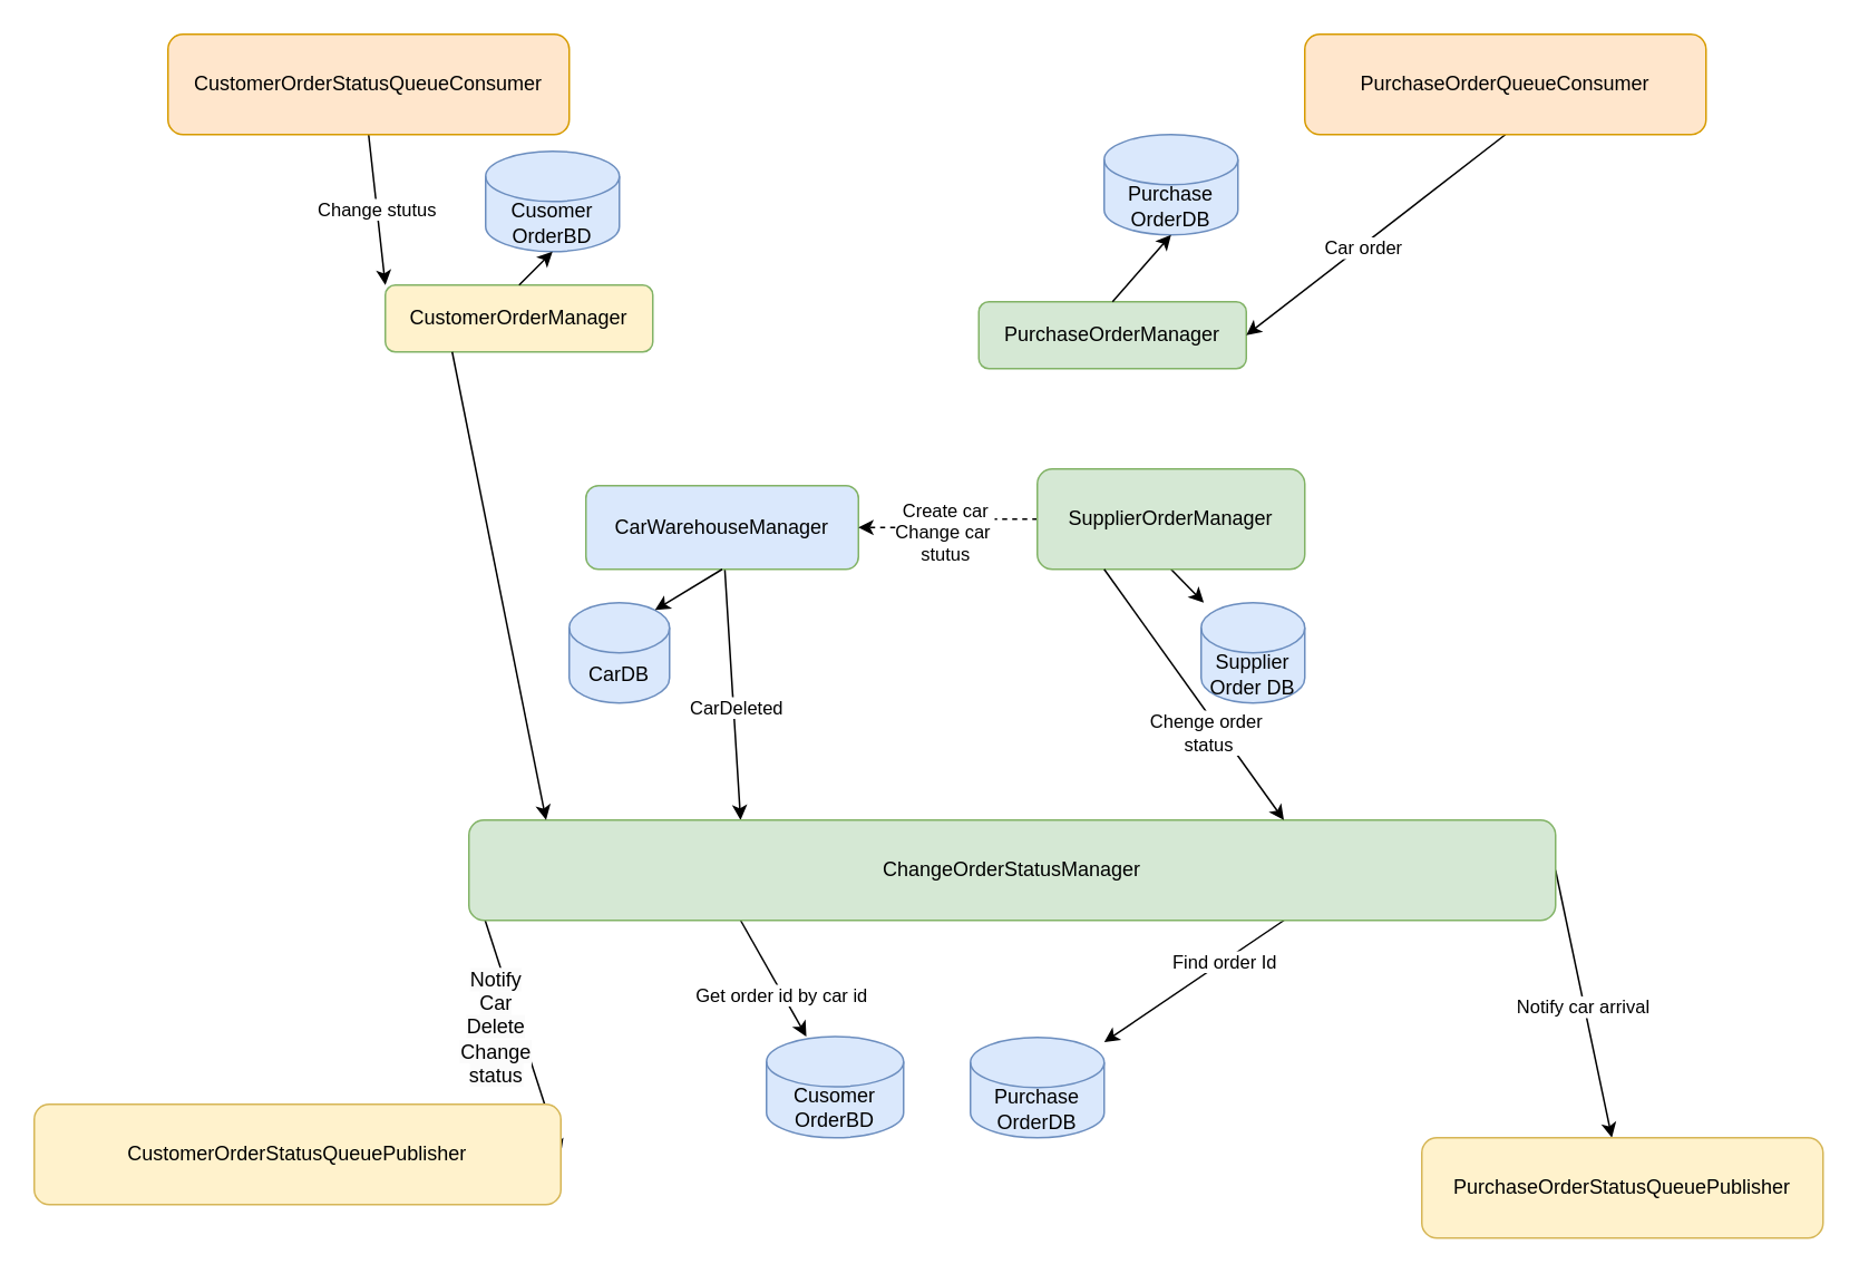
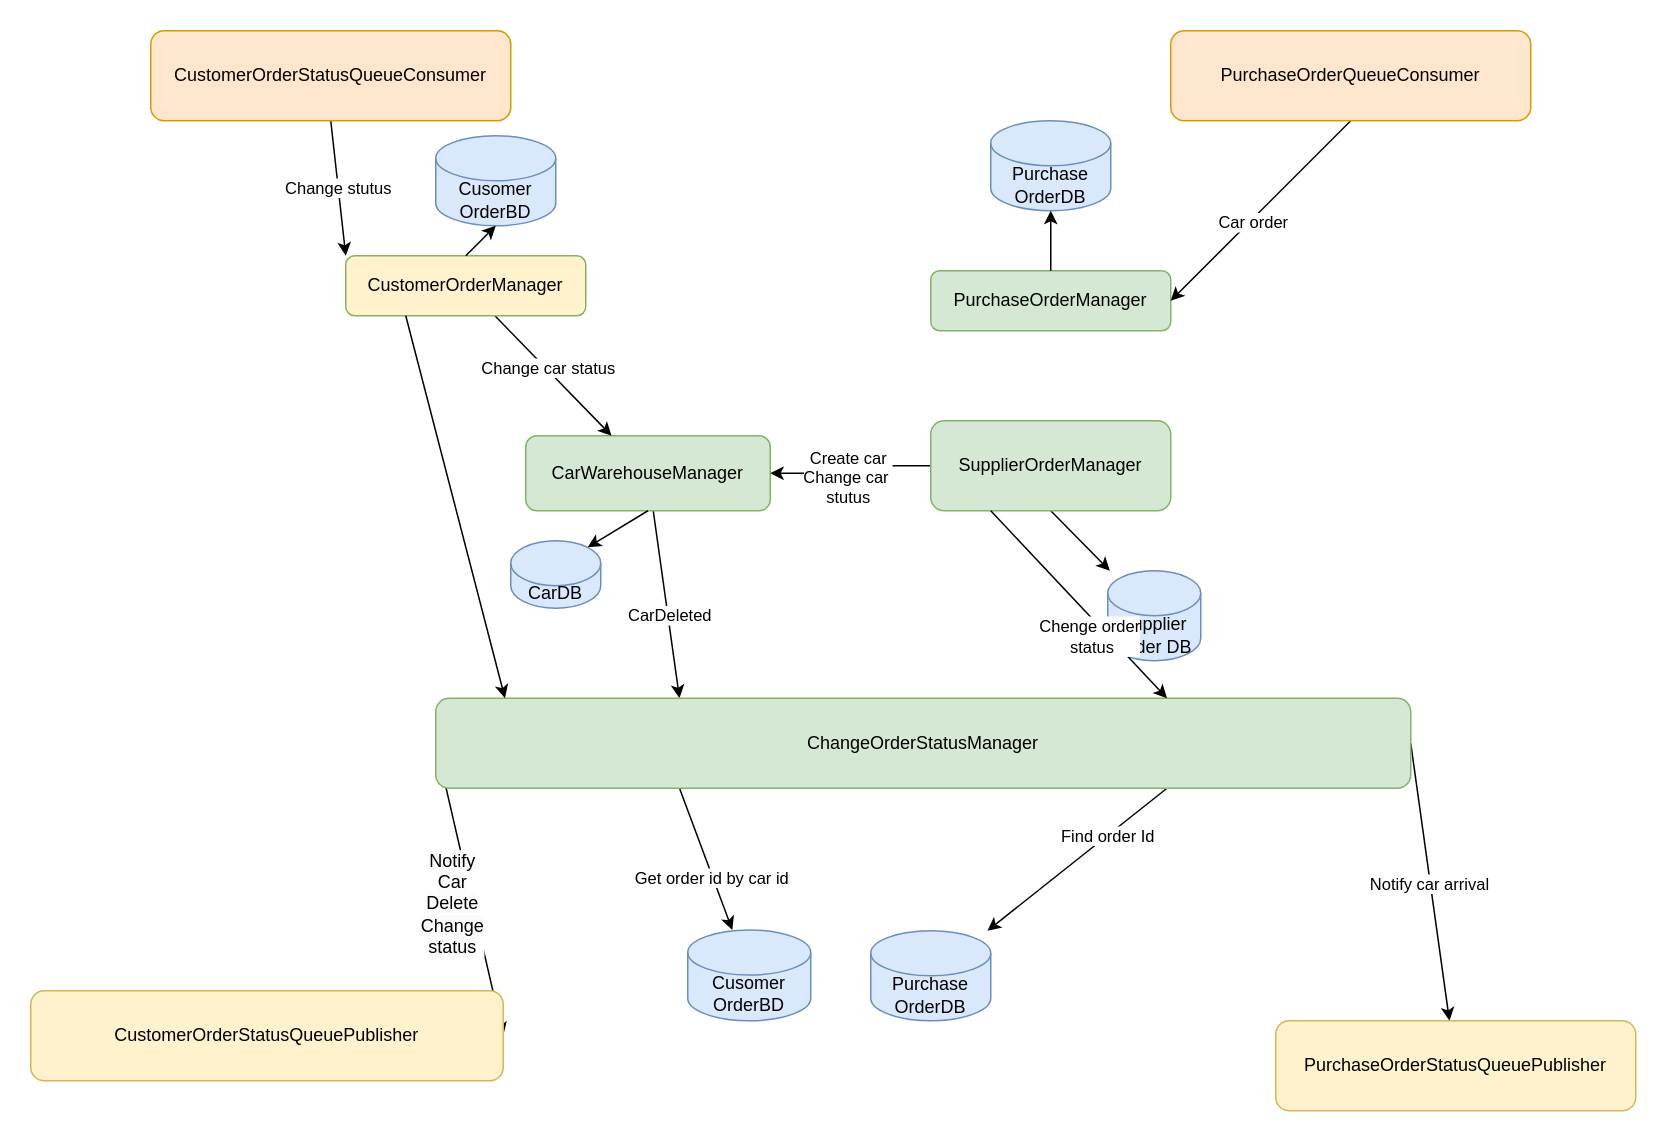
- <mxCell id="21" value="PurchaseOrderManager" style="rounded=1;whiteSpace=wrap;html=1;fillColor=#d5e8d4;strokeColor=#82b366;" parent="1" vertex="1"><mxGeometry x="585" y="180" width="160" height="40" as="geometry" /></mxCell>
+ <mxCell id="21" value="PurchaseOrderManager" style="rounded=1;whiteSpace=wrap;html=1;fillColor=#d5e8d4;strokeColor=#82b366;" parent="1" vertex="1"><mxGeometry x="620" y="180" width="160" height="40" as="geometry" /></mxCell>
+ <mxCell id="17" style="rounded=0;orthogonalLoop=1;jettySize=auto;html=1;" parent="1" source="19" target="4" edge="1"><mxGeometry relative="1" as="geometry" /></mxCell>
+ <mxCell id="18" value="Change car status" style="edgeLabel;html=1;align=center;verticalAlign=middle;resizable=0;points=[];" parent="17" vertex="1" connectable="0"><mxGeometry x="-0.114" y="1" relative="1" as="geometry"><mxPoint as="offset" /></mxGeometry></mxCell>
- <mxCell id="27" style="edgeStyle=orthogonalEdgeStyle;rounded=0;orthogonalLoop=1;jettySize=auto;html=1;exitX=0;exitY=0.5;exitDx=0;exitDy=0;entryX=1;entryY=0.5;entryDx=0;entryDy=0;dashed=1;" parent="1" source="29" target="4" edge="1"><mxGeometry relative="1" as="geometry" /></mxCell>
+ <mxCell id="27" style="edgeStyle=orthogonalEdgeStyle;rounded=0;orthogonalLoop=1;jettySize=auto;html=1;exitX=0;exitY=0.5;exitDx=0;exitDy=0;entryX=1;entryY=0.5;entryDx=0;entryDy=0;" parent="1" source="29" target="4" edge="1"><mxGeometry relative="1" as="geometry" /></mxCell>
- <mxCell id="4" value="CarWarehouseManager" style="rounded=1;whiteSpace=wrap;html=1;fillColor=#dae8fc;strokeColor=#82b366;" parent="1" vertex="1"><mxGeometry x="350" y="290" width="163" height="50" as="geometry" /></mxCell>
+ <mxCell id="4" value="CarWarehouseManager" style="rounded=1;whiteSpace=wrap;html=1;fillColor=#d5e8d4;strokeColor=#82b366;" parent="1" vertex="1"><mxGeometry x="350" y="290" width="163" height="50" as="geometry" /></mxCell>
- <mxCell id="5" value="CarDB" style="shape=cylinder3;whiteSpace=wrap;html=1;boundedLbl=1;backgroundOutline=1;size=15;fillColor=#dae8fc;strokeColor=#6c8ebf;" parent="1" vertex="1"><mxGeometry x="340" y="360" width="60" height="60" as="geometry" /></mxCell>
+ <mxCell id="5" value="CarDB" style="shape=cylinder3;whiteSpace=wrap;html=1;boundedLbl=1;backgroundOutline=1;size=15;fillColor=#dae8fc;strokeColor=#6c8ebf;" parent="1" vertex="1"><mxGeometry x="340" y="360" width="60" height="45" as="geometry" /></mxCell>
- <mxCell id="30" value="Supplier Order DB" style="shape=cylinder3;whiteSpace=wrap;html=1;boundedLbl=1;backgroundOutline=1;size=15;fillColor=#dae8fc;strokeColor=#6c8ebf;" parent="1" vertex="1"><mxGeometry x="718" y="360" width="62" height="60" as="geometry" /></mxCell>
+ <mxCell id="30" value="Supplier Order DB" style="shape=cylinder3;whiteSpace=wrap;html=1;boundedLbl=1;backgroundOutline=1;size=15;fillColor=#dae8fc;strokeColor=#6c8ebf;" parent="1" vertex="1"><mxGeometry x="738" y="380" width="62" height="60" as="geometry" /></mxCell>
- <mxCell id="14" value="Change&lt;span style=&quot;background-color: initial;&quot;&gt;OrderStatusManager&lt;/span&gt;" style="rounded=1;whiteSpace=wrap;html=1;fillColor=#d5e8d4;strokeColor=#82b366;" parent="1" vertex="1"><mxGeometry x="280" y="490" width="650" height="60" as="geometry" /></mxCell>
+ <mxCell id="14" value="Change&lt;span style=&quot;background-color: initial;&quot;&gt;OrderStatusManager&lt;/span&gt;" style="rounded=1;whiteSpace=wrap;html=1;fillColor=#d5e8d4;strokeColor=#82b366;" parent="1" vertex="1"><mxGeometry x="290" y="465" width="650" height="60" as="geometry" /></mxCell>
